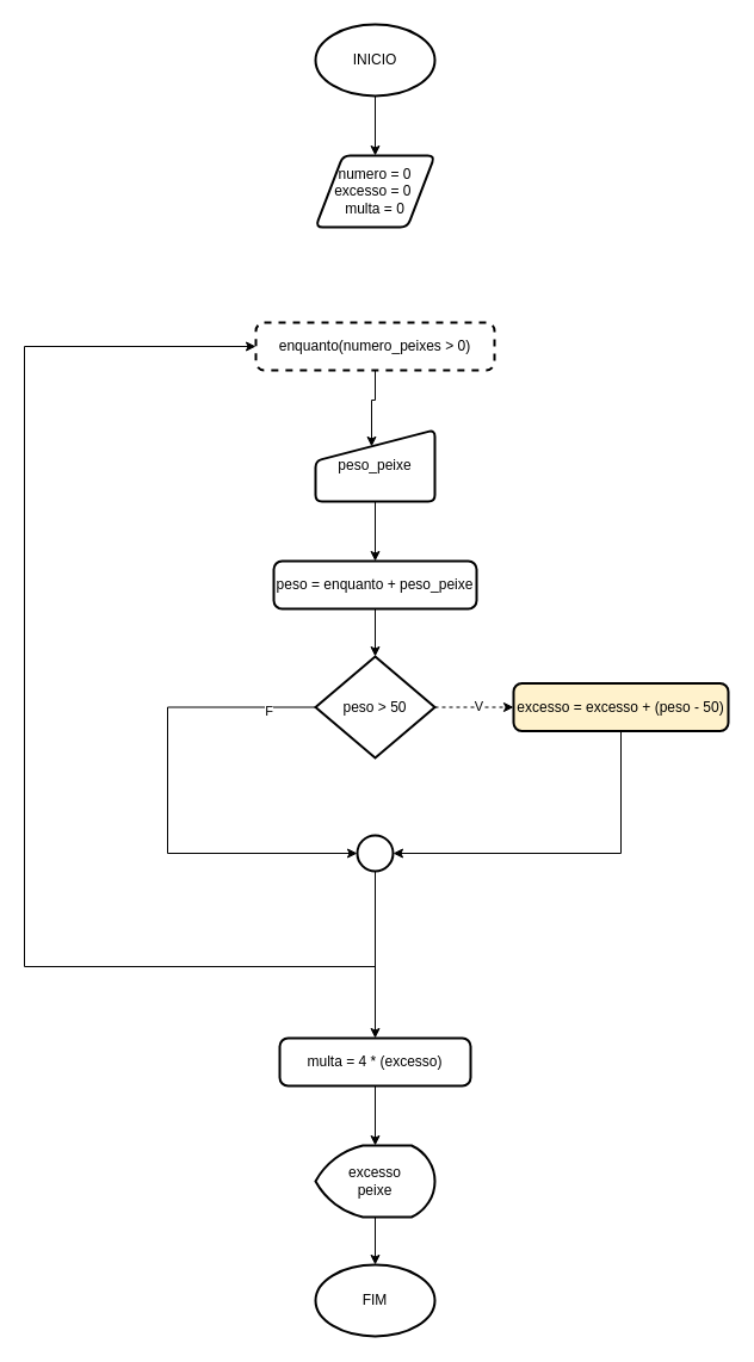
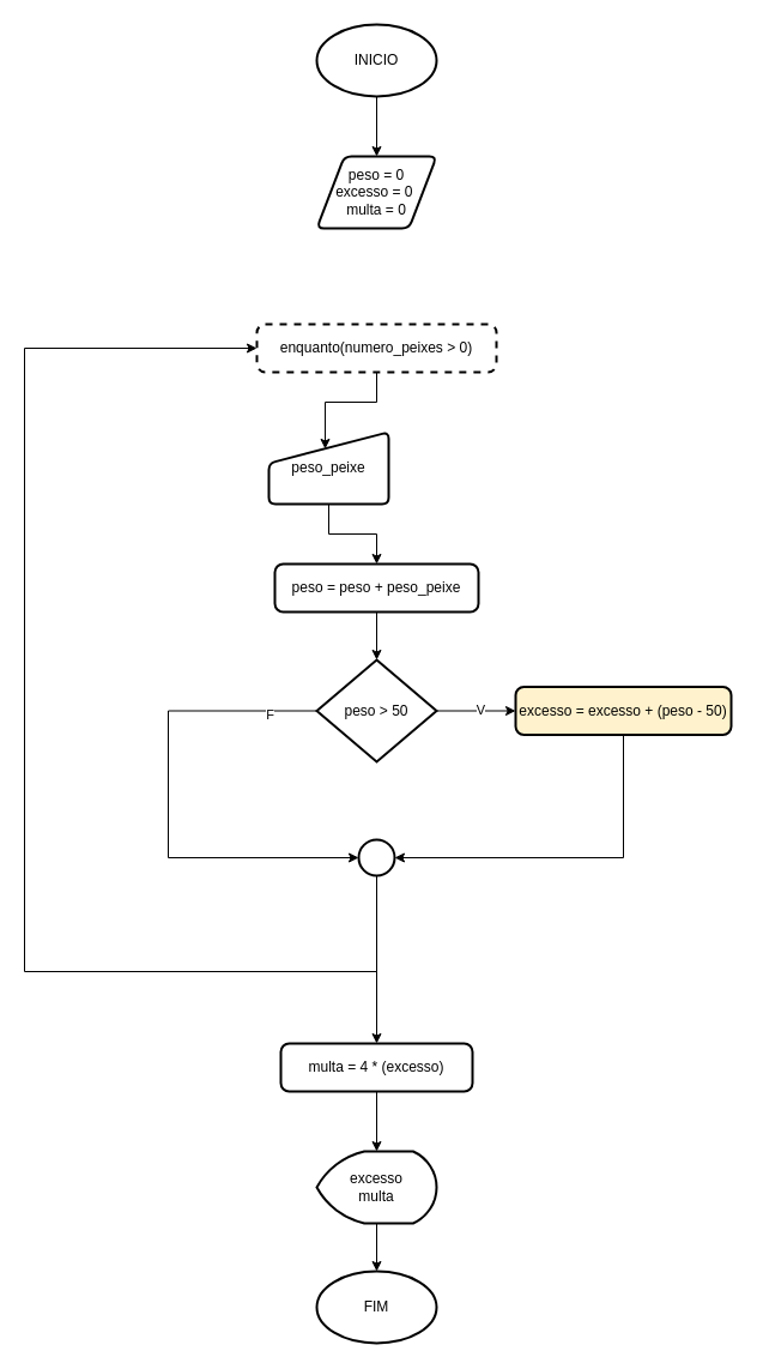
- <mxCell id="5" value="numero = 0&lt;div&gt;excesso = 0&amp;nbsp;&lt;/div&gt;&lt;div&gt;multa = 0&lt;/div&gt;" style="shape=parallelogram;html=1;strokeWidth=2;perimeter=parallelogramPerimeter;whiteSpace=wrap;rounded=1;arcSize=12;size=0.23;" vertex="1" parent="1"><mxGeometry x="264" y="130" width="100" height="60" as="geometry" /></mxCell>
+ <mxCell id="5" value="peso = 0&lt;div&gt;excesso = 0&amp;nbsp;&lt;/div&gt;&lt;div&gt;multa = 0&lt;/div&gt;" style="shape=parallelogram;html=1;strokeWidth=2;perimeter=parallelogramPerimeter;whiteSpace=wrap;rounded=1;arcSize=12;size=0.23;" vertex="1" parent="1"><mxGeometry x="264" y="130" width="100" height="60" as="geometry" /></mxCell>
- <mxCell id="8" value="peso_peixe" style="html=1;strokeWidth=2;shape=manualInput;whiteSpace=wrap;rounded=1;size=26;arcSize=11;" vertex="1" parent="1"><mxGeometry x="264" y="360" width="100" height="60" as="geometry" /></mxCell>
+ <mxCell id="8" value="peso_peixe" style="html=1;strokeWidth=2;shape=manualInput;whiteSpace=wrap;rounded=1;size=26;arcSize=11;" vertex="1" parent="1"><mxGeometry x="224" y="360" width="100" height="60" as="geometry" /></mxCell>
- <mxCell id="10" value="peso = enquanto + peso_peixe" style="rounded=1;whiteSpace=wrap;html=1;absoluteArcSize=1;arcSize=14;strokeWidth=2;" vertex="1" parent="1"><mxGeometry x="229" y="470" width="170" height="40" as="geometry" /></mxCell>
+ <mxCell id="10" value="peso = peso + peso_peixe" style="rounded=1;whiteSpace=wrap;html=1;absoluteArcSize=1;arcSize=14;strokeWidth=2;" vertex="1" parent="1"><mxGeometry x="229" y="470" width="170" height="40" as="geometry" /></mxCell>
- <mxCell id="11" style="edgeStyle=orthogonalEdgeStyle;rounded=0;orthogonalLoop=1;jettySize=auto;html=1;entryX=0;entryY=0.5;entryDx=0;entryDy=0;dashed=1;" edge="1" parent="1" source="13" target="15"><mxGeometry relative="1" as="geometry" /></mxCell>
+ <mxCell id="11" style="edgeStyle=orthogonalEdgeStyle;rounded=0;orthogonalLoop=1;jettySize=auto;html=1;entryX=0;entryY=0.5;entryDx=0;entryDy=0;" edge="1" parent="1" source="13" target="15"><mxGeometry relative="1" as="geometry" /></mxCell>
- <mxCell id="23" value="excesso&lt;div&gt;peixe&lt;/div&gt;" style="strokeWidth=2;html=1;shape=mxgraph.flowchart.display;whiteSpace=wrap;" vertex="1" parent="1"><mxGeometry x="264" y="960" width="100" height="60" as="geometry" /></mxCell>
+ <mxCell id="23" value="excesso&lt;div&gt;multa&lt;/div&gt;" style="strokeWidth=2;html=1;shape=mxgraph.flowchart.display;whiteSpace=wrap;" vertex="1" parent="1"><mxGeometry x="264" y="960" width="100" height="60" as="geometry" /></mxCell>
